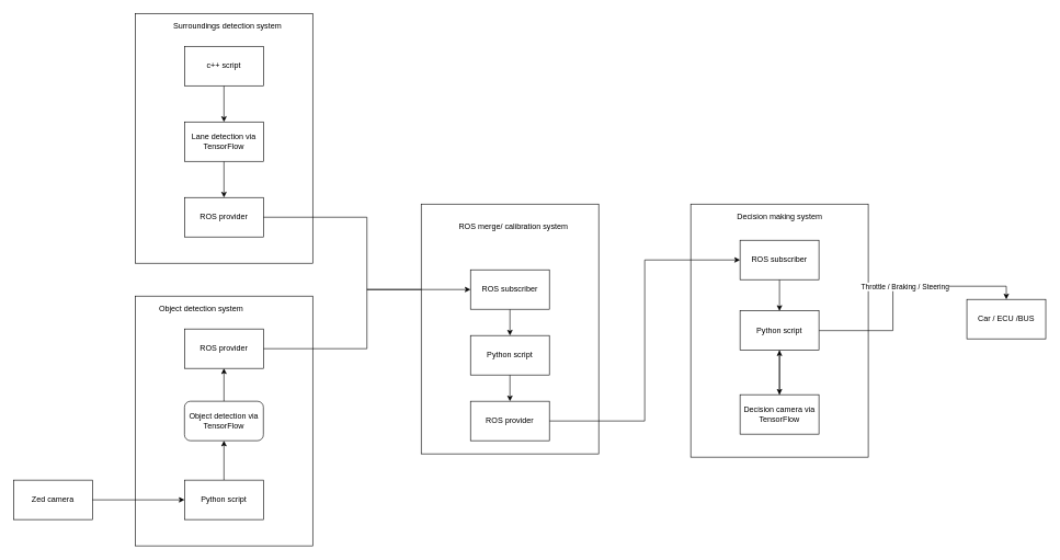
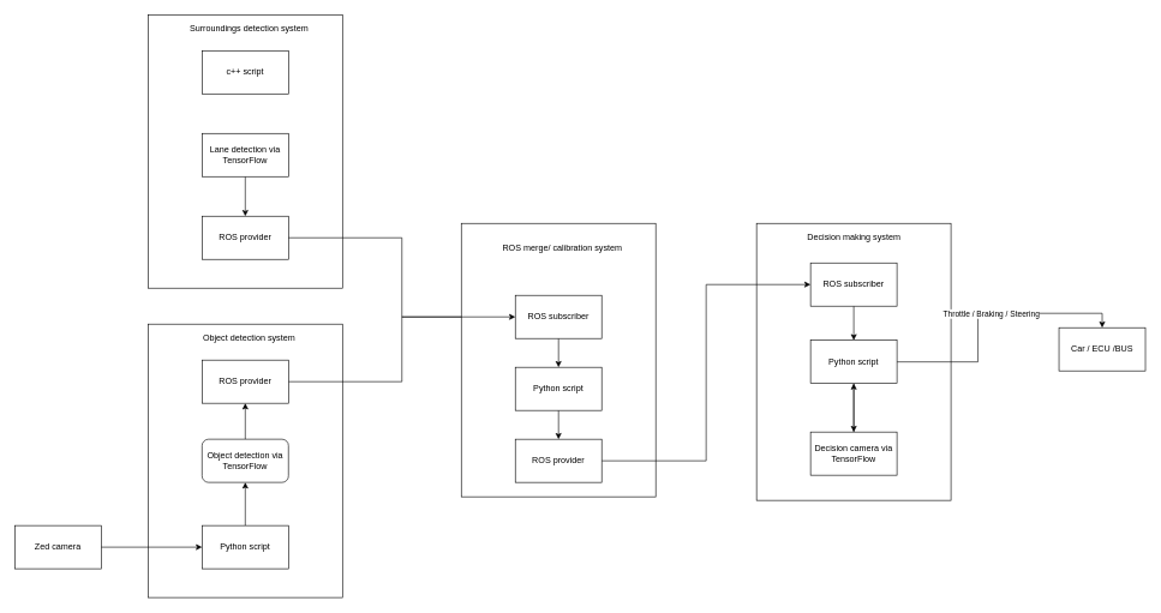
- <mxCell id="4" style="edgeStyle=orthogonalEdgeStyle;rounded=0;orthogonalLoop=1;jettySize=auto;html=1;entryX=0.5;entryY=0;entryDx=0;entryDy=0;" parent="1" source="5" target="7" edge="1"><mxGeometry relative="1" as="geometry" /></mxCell>
- <mxCell id="24" value="Object detection system" style="text;html=1;align=center;verticalAlign=middle;resizable=0;points=[];autosize=1;" parent="1" vertex="1"><mxGeometry x="235" y="460" width="140" height="20" as="geometry" /></mxCell>
+ <mxCell id="24" value="Object detection system" style="text;html=1;align=center;verticalAlign=middle;resizable=0;points=[];autosize=1;" parent="1" vertex="1"><mxGeometry x="275" y="460" width="140" height="20" as="geometry" /></mxCell>
